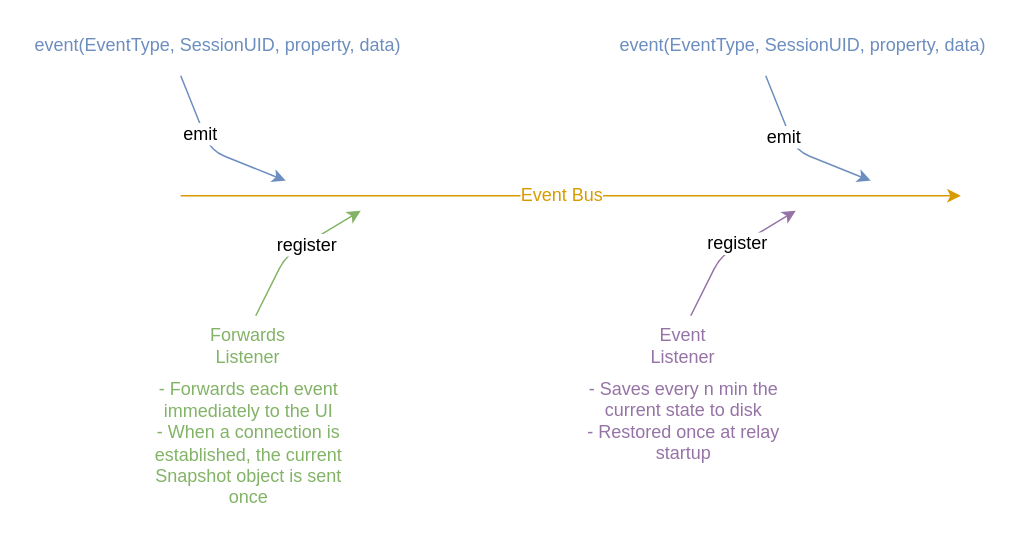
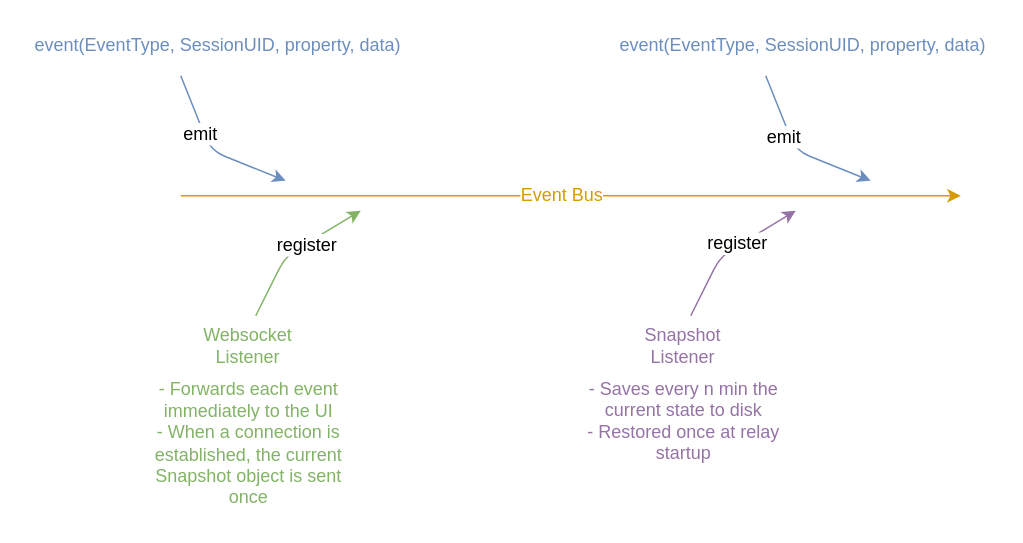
- <mxCell id="12" value="&lt;font color=&quot;#82b366&quot;&gt;Forwards Listener&lt;/font&gt;" style="text;html=1;strokeColor=none;fillColor=none;align=center;verticalAlign=middle;whiteSpace=wrap;rounded=0;" vertex="1" parent="1"><mxGeometry x="120" y="220" width="90" height="20" as="geometry" /></mxCell>
+ <mxCell id="12" value="&lt;font color=&quot;#82b366&quot;&gt;Websocket Listener&lt;/font&gt;" style="text;html=1;strokeColor=none;fillColor=none;align=center;verticalAlign=middle;whiteSpace=wrap;rounded=0;" vertex="1" parent="1"><mxGeometry x="120" y="220" width="90" height="20" as="geometry" /></mxCell>
- <mxCell id="16" value="&lt;font color=&quot;#9673a6&quot;&gt;Event&lt;br&gt;Listener&lt;/font&gt;" style="text;html=1;strokeColor=none;fillColor=none;align=center;verticalAlign=middle;whiteSpace=wrap;rounded=0;" vertex="1" parent="1"><mxGeometry x="410" y="220" width="90" height="20" as="geometry" /></mxCell>
+ <mxCell id="16" value="&lt;font color=&quot;#9673a6&quot;&gt;Snapshot&lt;br&gt;Listener&lt;/font&gt;" style="text;html=1;strokeColor=none;fillColor=none;align=center;verticalAlign=middle;whiteSpace=wrap;rounded=0;" vertex="1" parent="1"><mxGeometry x="410" y="220" width="90" height="20" as="geometry" /></mxCell>
